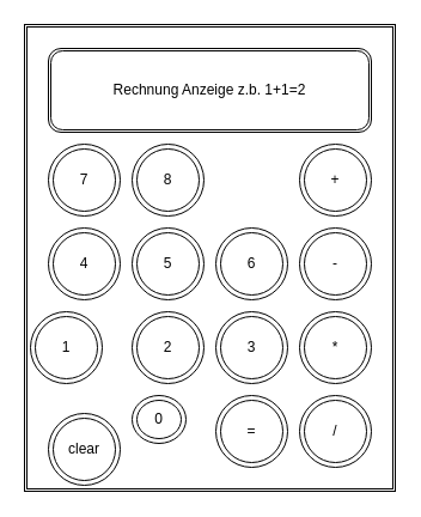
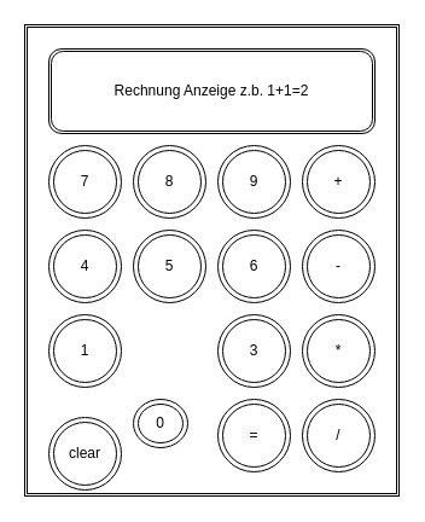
+ <mxCell id="12" value="9" style="ellipse;shape=doubleEllipse;whiteSpace=wrap;html=1;aspect=fixed;" vertex="1" parent="1"><mxGeometry x="180" y="120" width="60" height="60" as="geometry" /></mxCell>
- <mxCell id="4" value="1" style="ellipse;shape=doubleEllipse;whiteSpace=wrap;html=1;aspect=fixed;" vertex="1" parent="1"><mxGeometry x="25" y="260" width="60" height="60" as="geometry" /></mxCell>
+ <mxCell id="4" value="1" style="ellipse;shape=doubleEllipse;whiteSpace=wrap;html=1;aspect=fixed;" vertex="1" parent="1"><mxGeometry x="40" y="260" width="60" height="60" as="geometry" /></mxCell>
- <mxCell id="5" value="2" style="ellipse;shape=doubleEllipse;whiteSpace=wrap;html=1;aspect=fixed;" vertex="1" parent="1"><mxGeometry x="110" y="260" width="60" height="60" as="geometry" /></mxCell>
